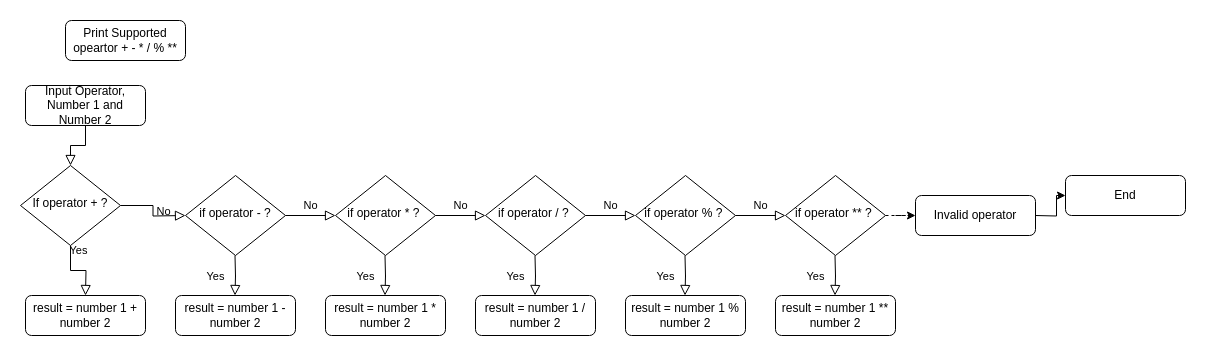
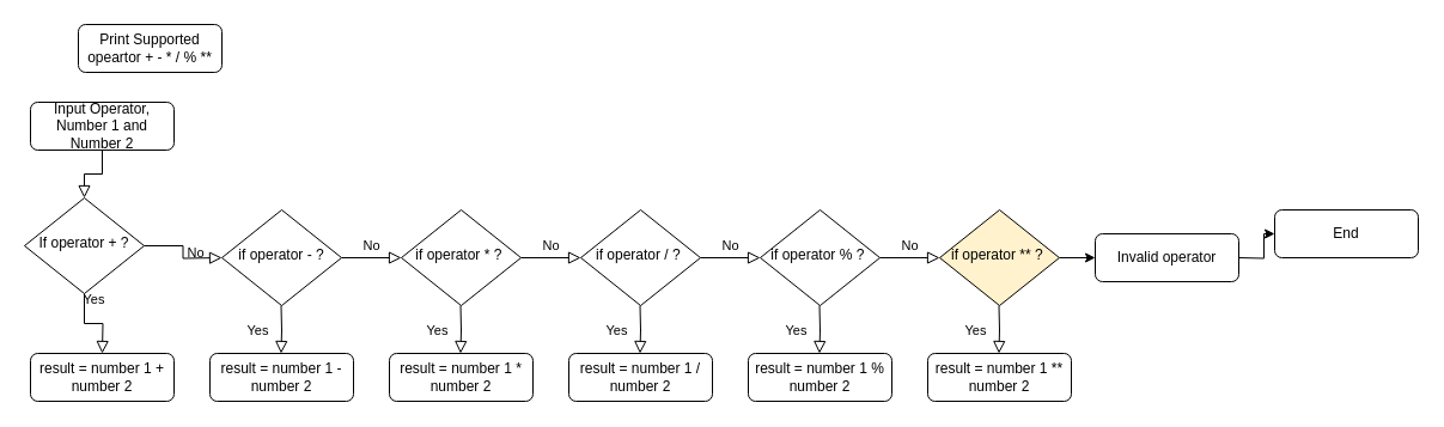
- <mxCell id="26" value="if operator ** ?&amp;nbsp;" style="rhombus;whiteSpace=wrap;html=1;shadow=0;fontFamily=Helvetica;fontSize=12;align=center;strokeWidth=1;spacing=6;spacingTop=-4;" vertex="1" parent="1"><mxGeometry x="785" y="175" width="100" height="80" as="geometry" /></mxCell>
+ <mxCell id="26" value="if operator ** ?&amp;nbsp;" style="rhombus;whiteSpace=wrap;html=1;shadow=0;fontFamily=Helvetica;fontSize=12;align=center;strokeWidth=1;spacing=6;spacingTop=-4;fillColor=#fff2cc;" vertex="1" parent="1"><mxGeometry x="785" y="175" width="100" height="80" as="geometry" /></mxCell>
- <mxCell id="25" value="" style="edgeStyle=orthogonalEdgeStyle;rounded=0;orthogonalLoop=1;jettySize=auto;html=1;dashed=1;" edge="1" parent="1" source="26" target="29"><mxGeometry relative="1" as="geometry" /></mxCell>
+ <mxCell id="25" value="" style="edgeStyle=orthogonalEdgeStyle;rounded=0;orthogonalLoop=1;jettySize=auto;html=1;" edge="1" parent="1" source="26" target="29"><mxGeometry relative="1" as="geometry" /></mxCell>
